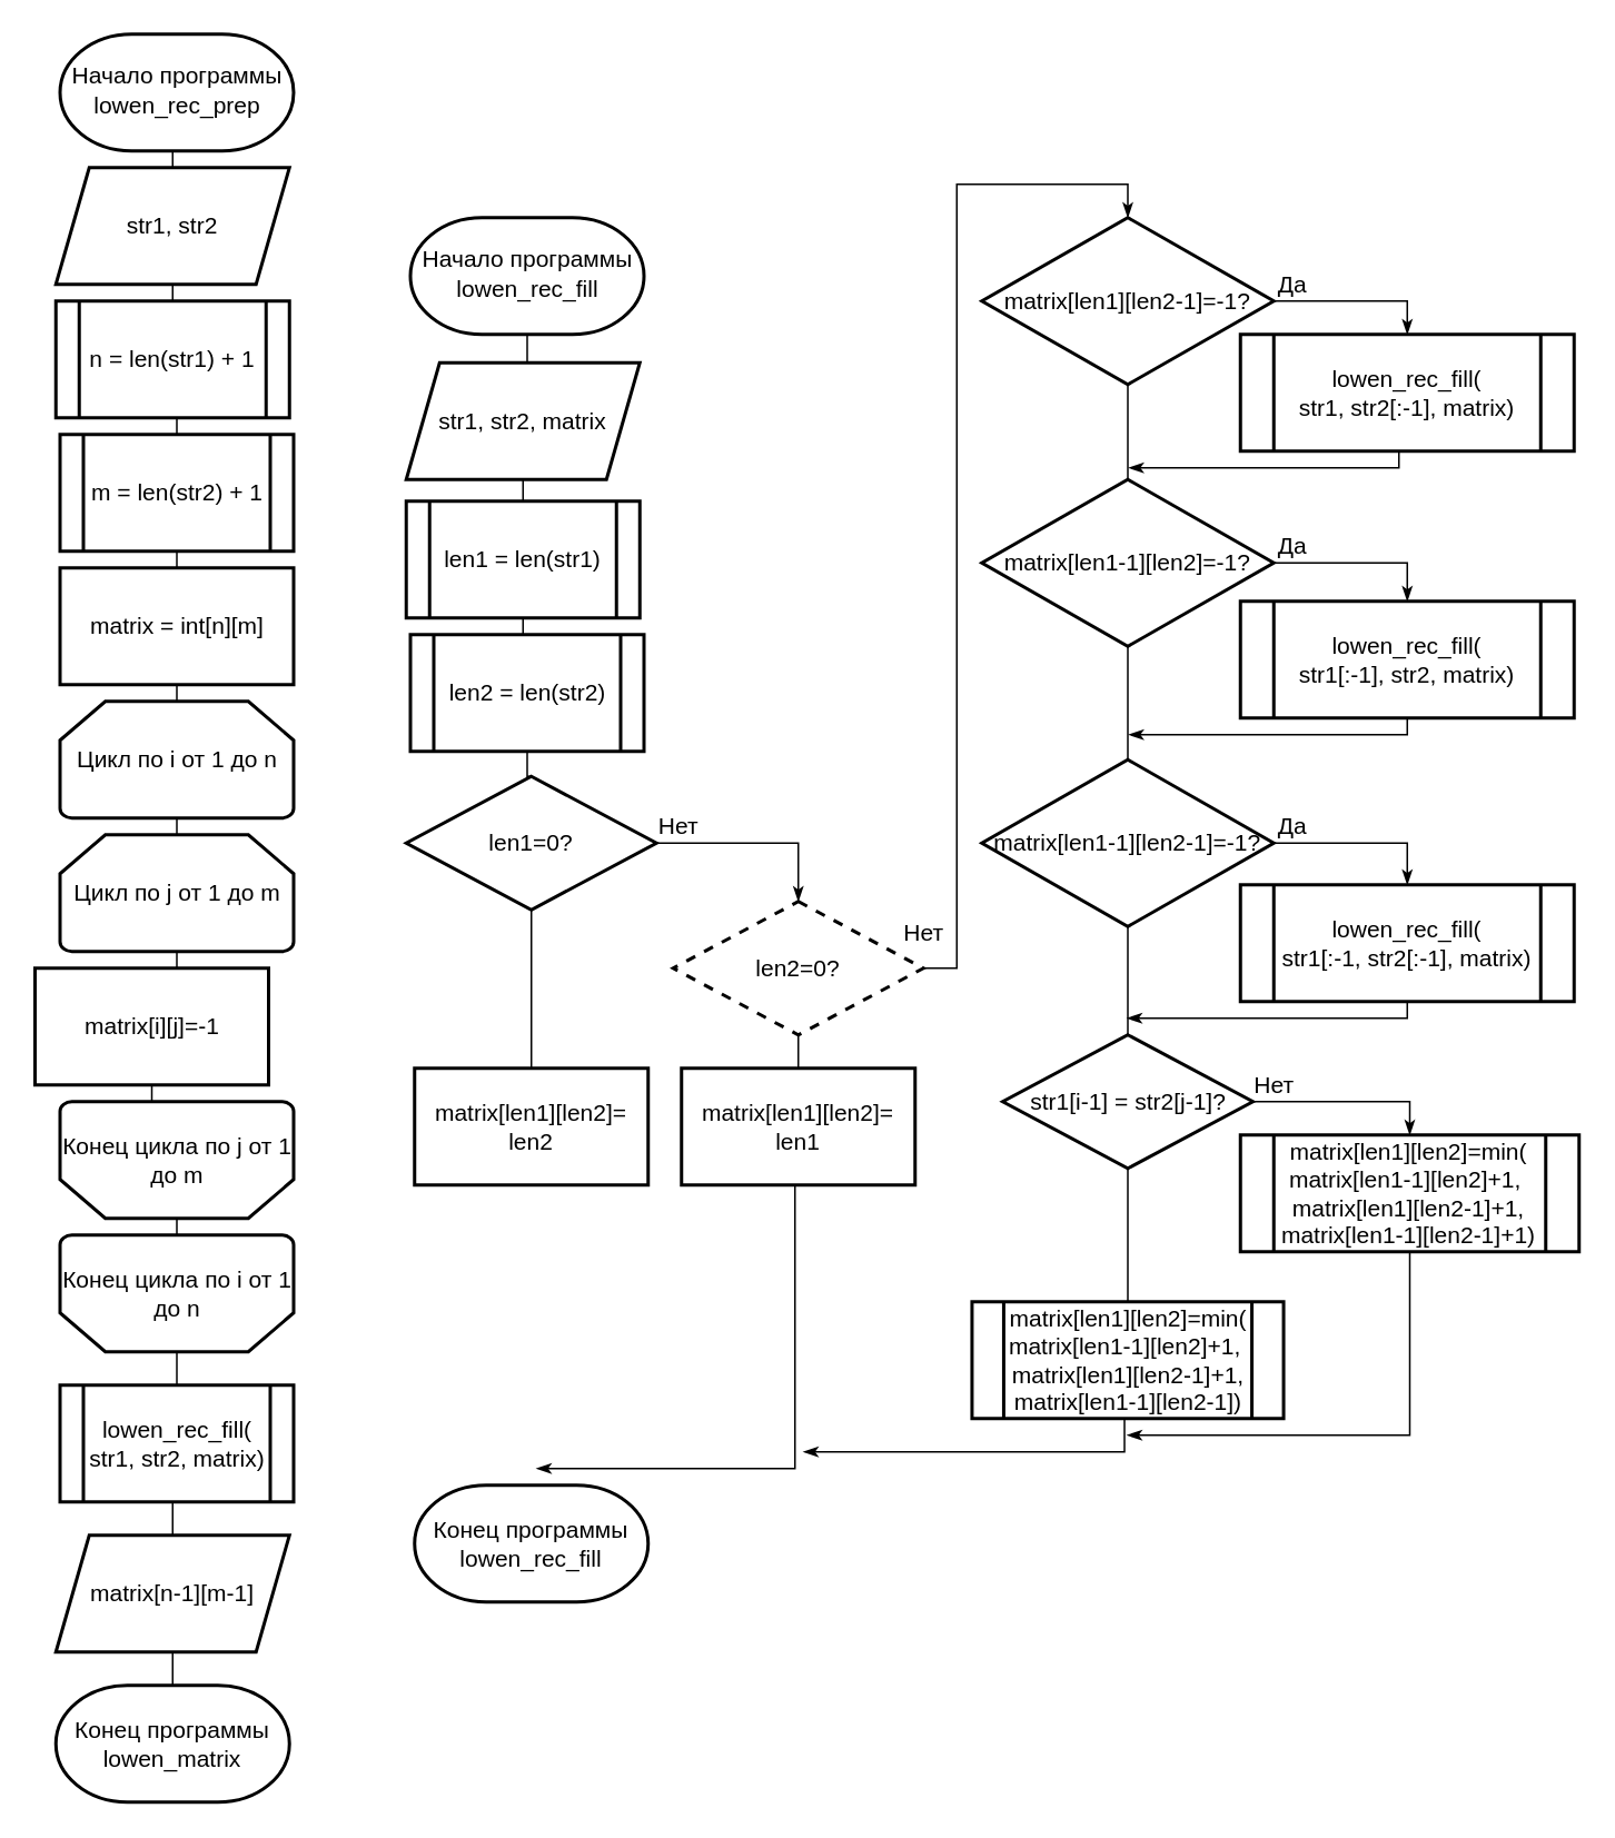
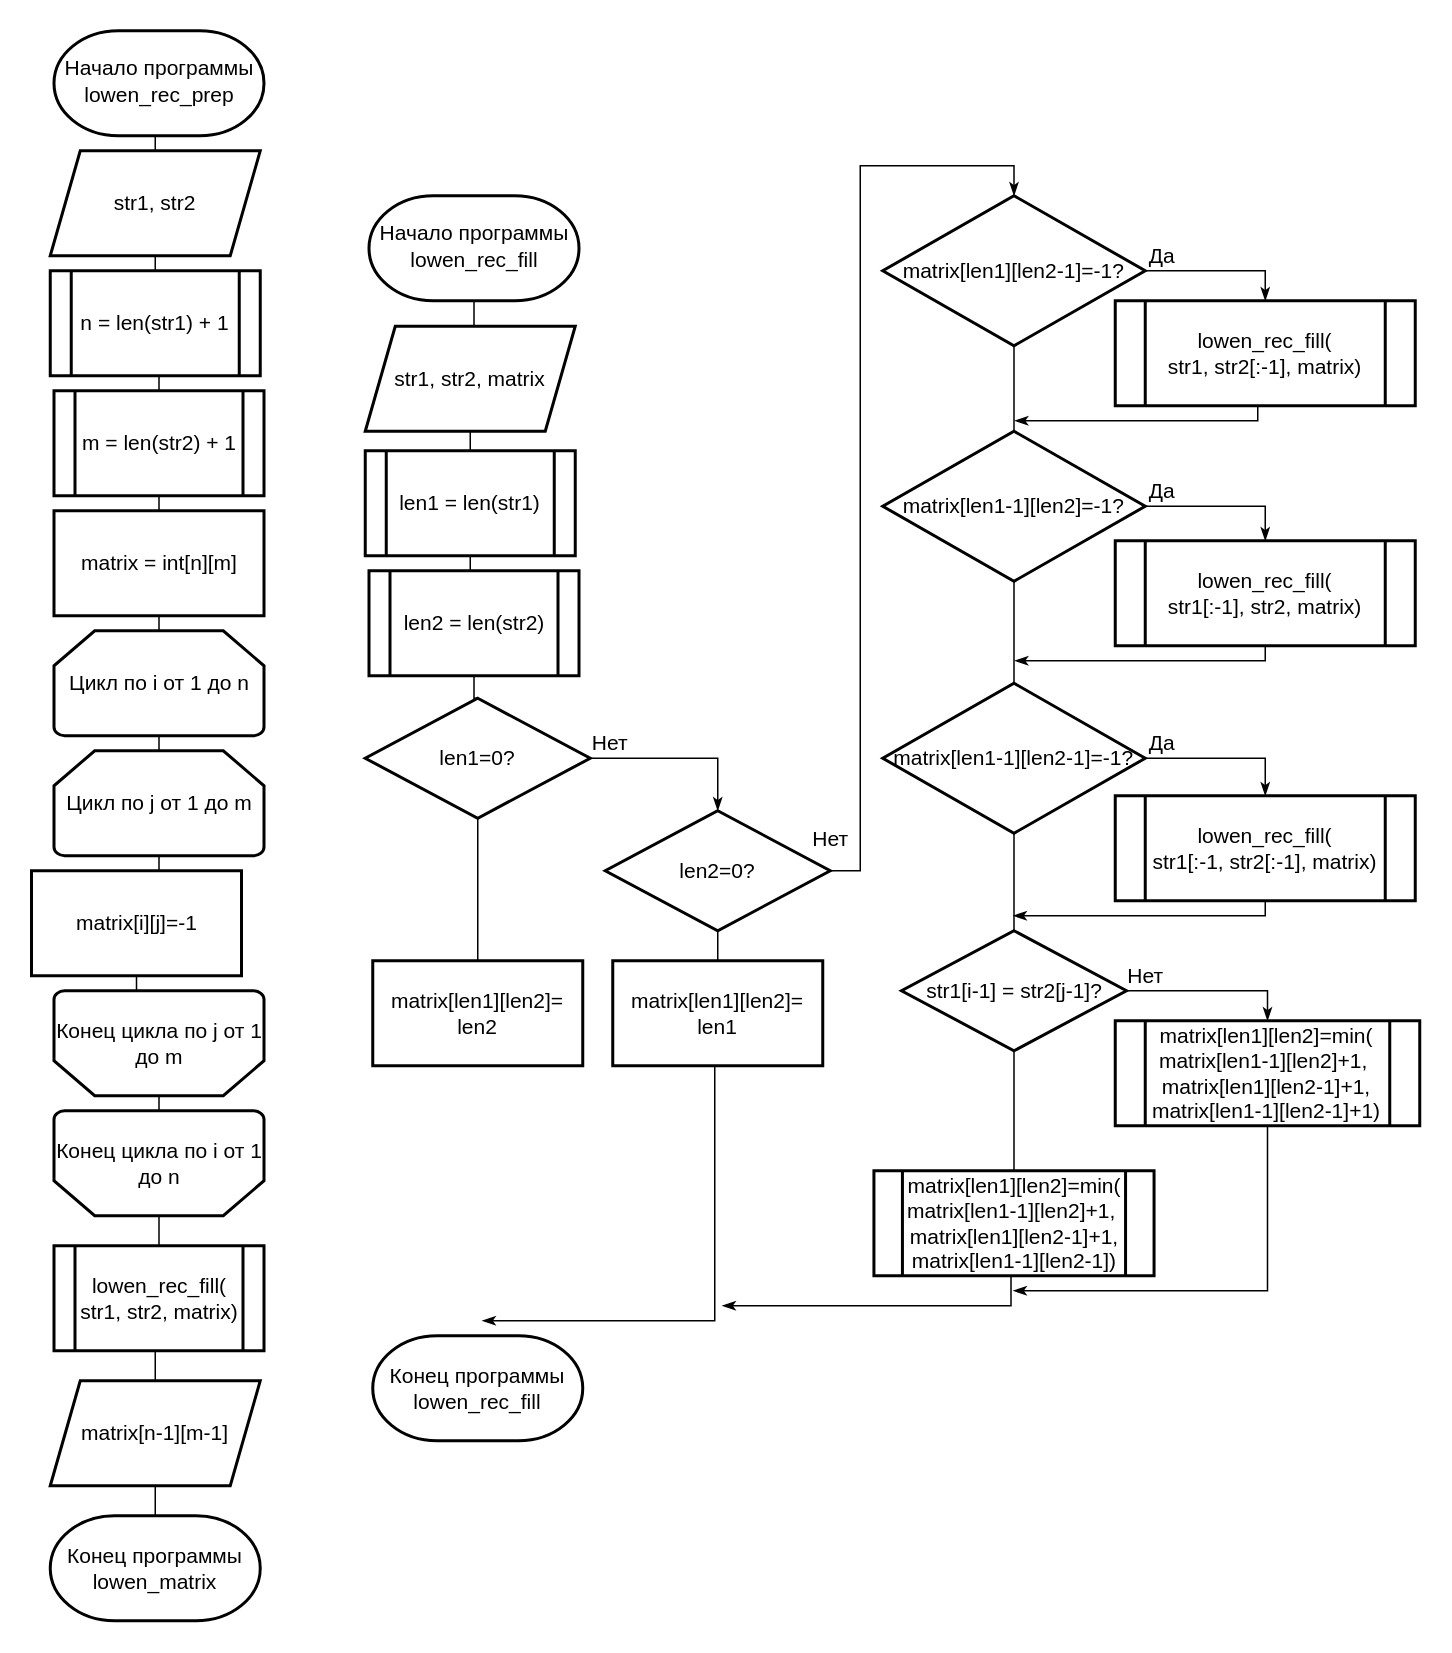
- <mxCell id="17" value="&lt;span style=&quot;font-size: 14px&quot;&gt;len2=0?&lt;/span&gt;" style="rhombus;whiteSpace=wrap;html=1;strokeWidth=2;fontSize=14;dashed=1;" parent="1" vertex="1"><mxGeometry x="403" y="540" width="150" height="80" as="geometry" /></mxCell>
+ <mxCell id="17" value="&lt;span style=&quot;font-size: 14px&quot;&gt;len2=0?&lt;/span&gt;" style="rhombus;whiteSpace=wrap;html=1;strokeWidth=2;fontSize=14;" parent="1" vertex="1"><mxGeometry x="403" y="540" width="150" height="80" as="geometry" /></mxCell>
